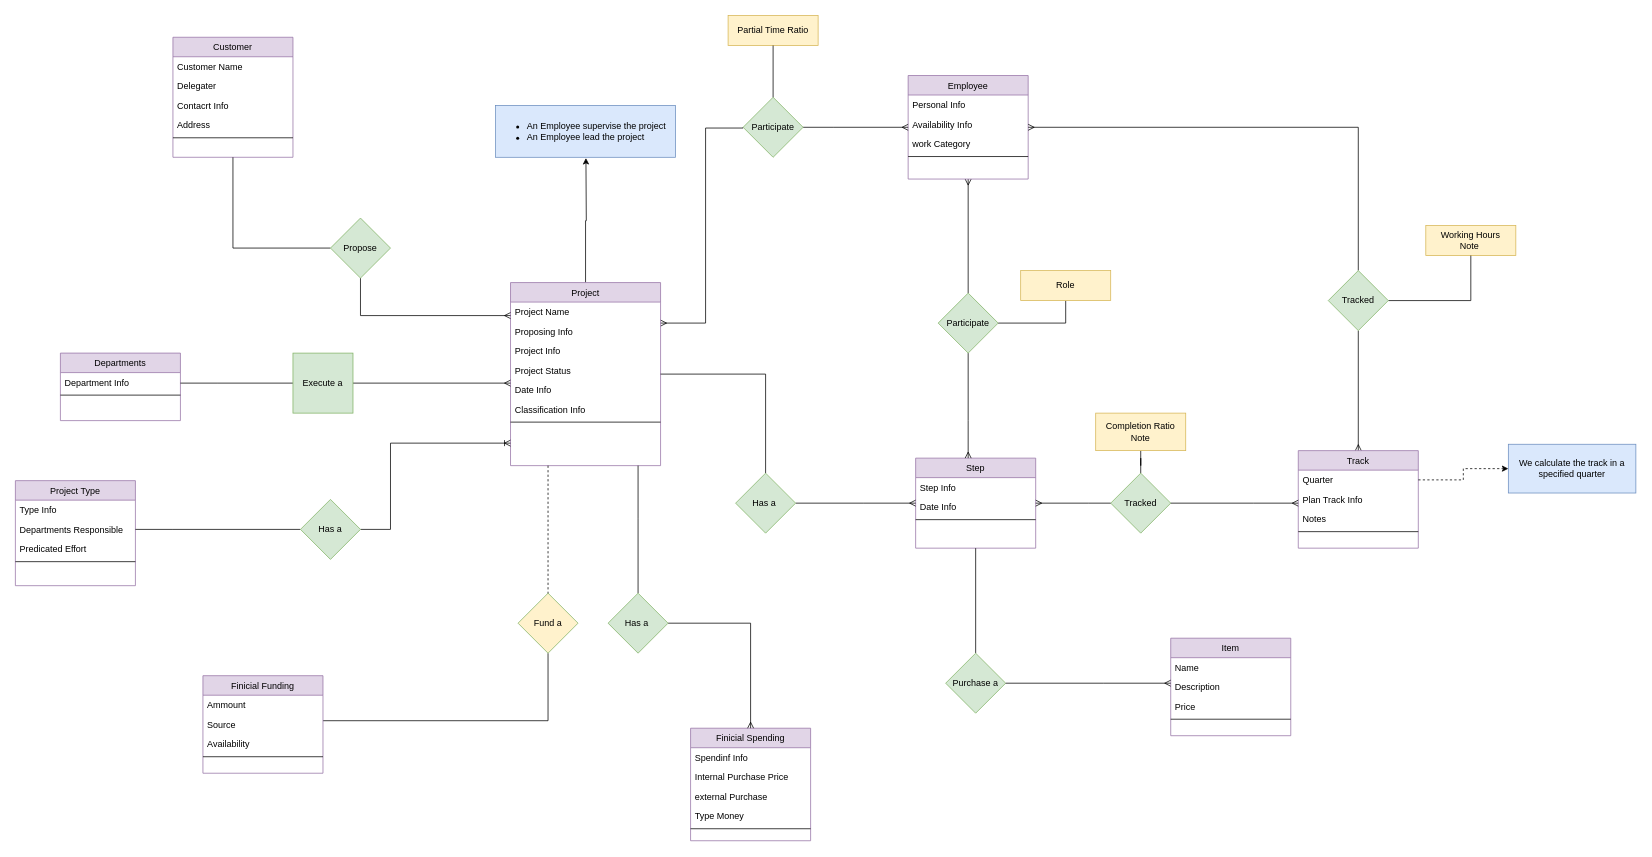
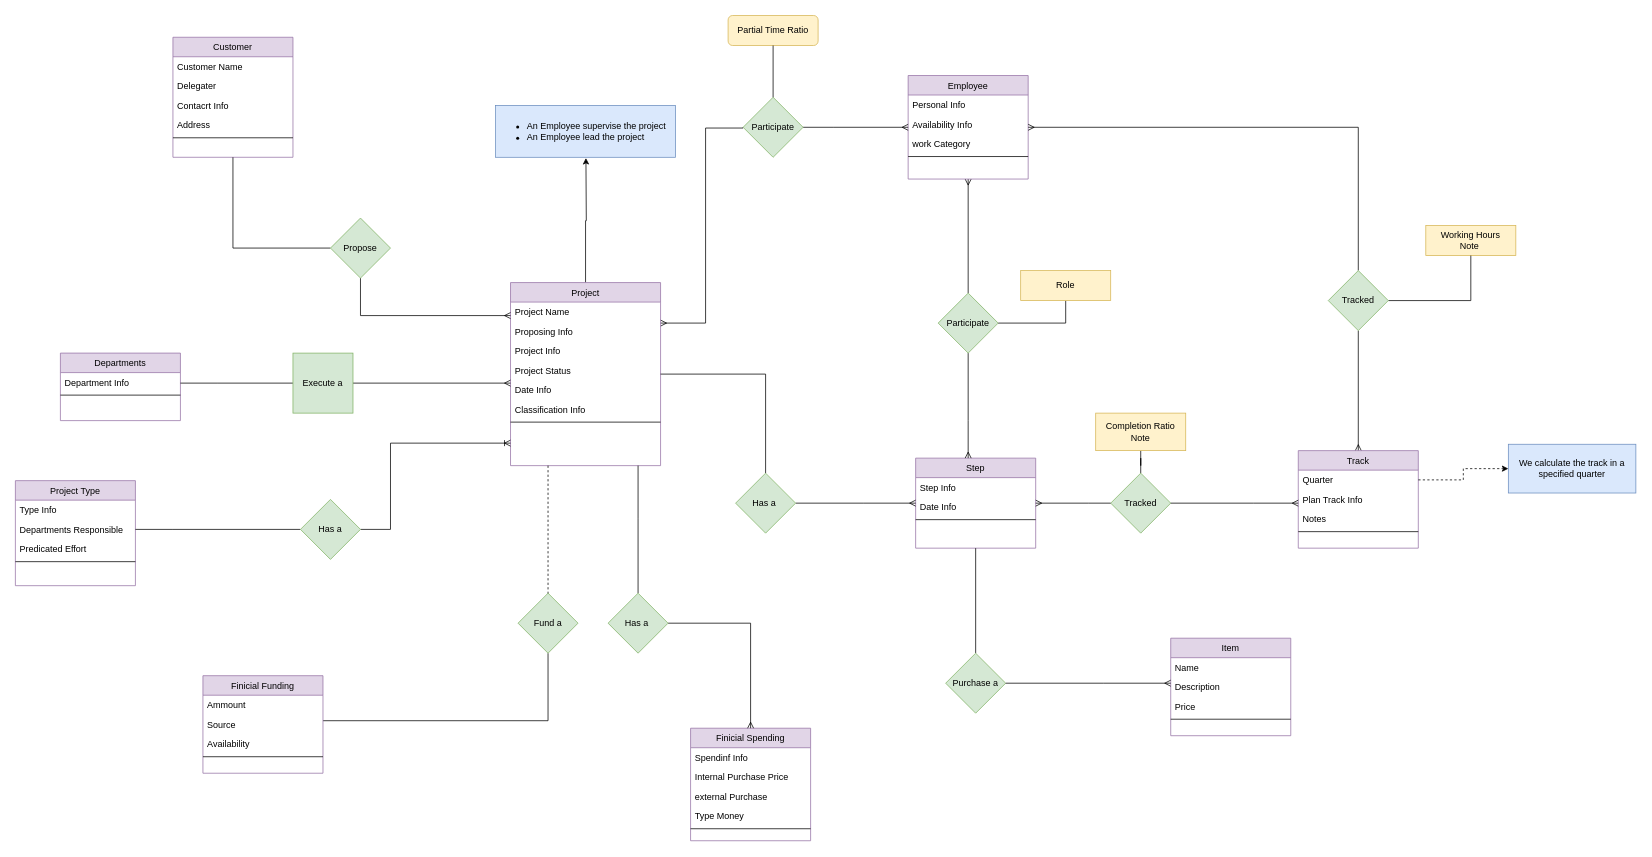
- <mxCell id="66" value="Partial Time Ratio" style="whiteSpace=wrap;html=1;fillColor=#fff2cc;strokeColor=#d6b656;" parent="1" vertex="1"><mxGeometry x="970" y="20" width="120" height="40" as="geometry" /></mxCell>
+ <mxCell id="66" value="Partial Time Ratio" style="whiteSpace=wrap;html=1;fillColor=#fff2cc;strokeColor=#d6b656;rounded=1;" parent="1" vertex="1"><mxGeometry x="970" y="20" width="120" height="40" as="geometry" /></mxCell>
- <mxCell id="80" value="Fund a" style="rhombus;whiteSpace=wrap;html=1;fillColor=#fff2cc;strokeColor=#82b366;" parent="1" vertex="1"><mxGeometry x="690" y="790" width="80" height="80" as="geometry" /></mxCell>
+ <mxCell id="80" value="Fund a" style="rhombus;whiteSpace=wrap;html=1;fillColor=#d5e8d4;strokeColor=#82b366;" parent="1" vertex="1"><mxGeometry x="690" y="790" width="80" height="80" as="geometry" /></mxCell>
